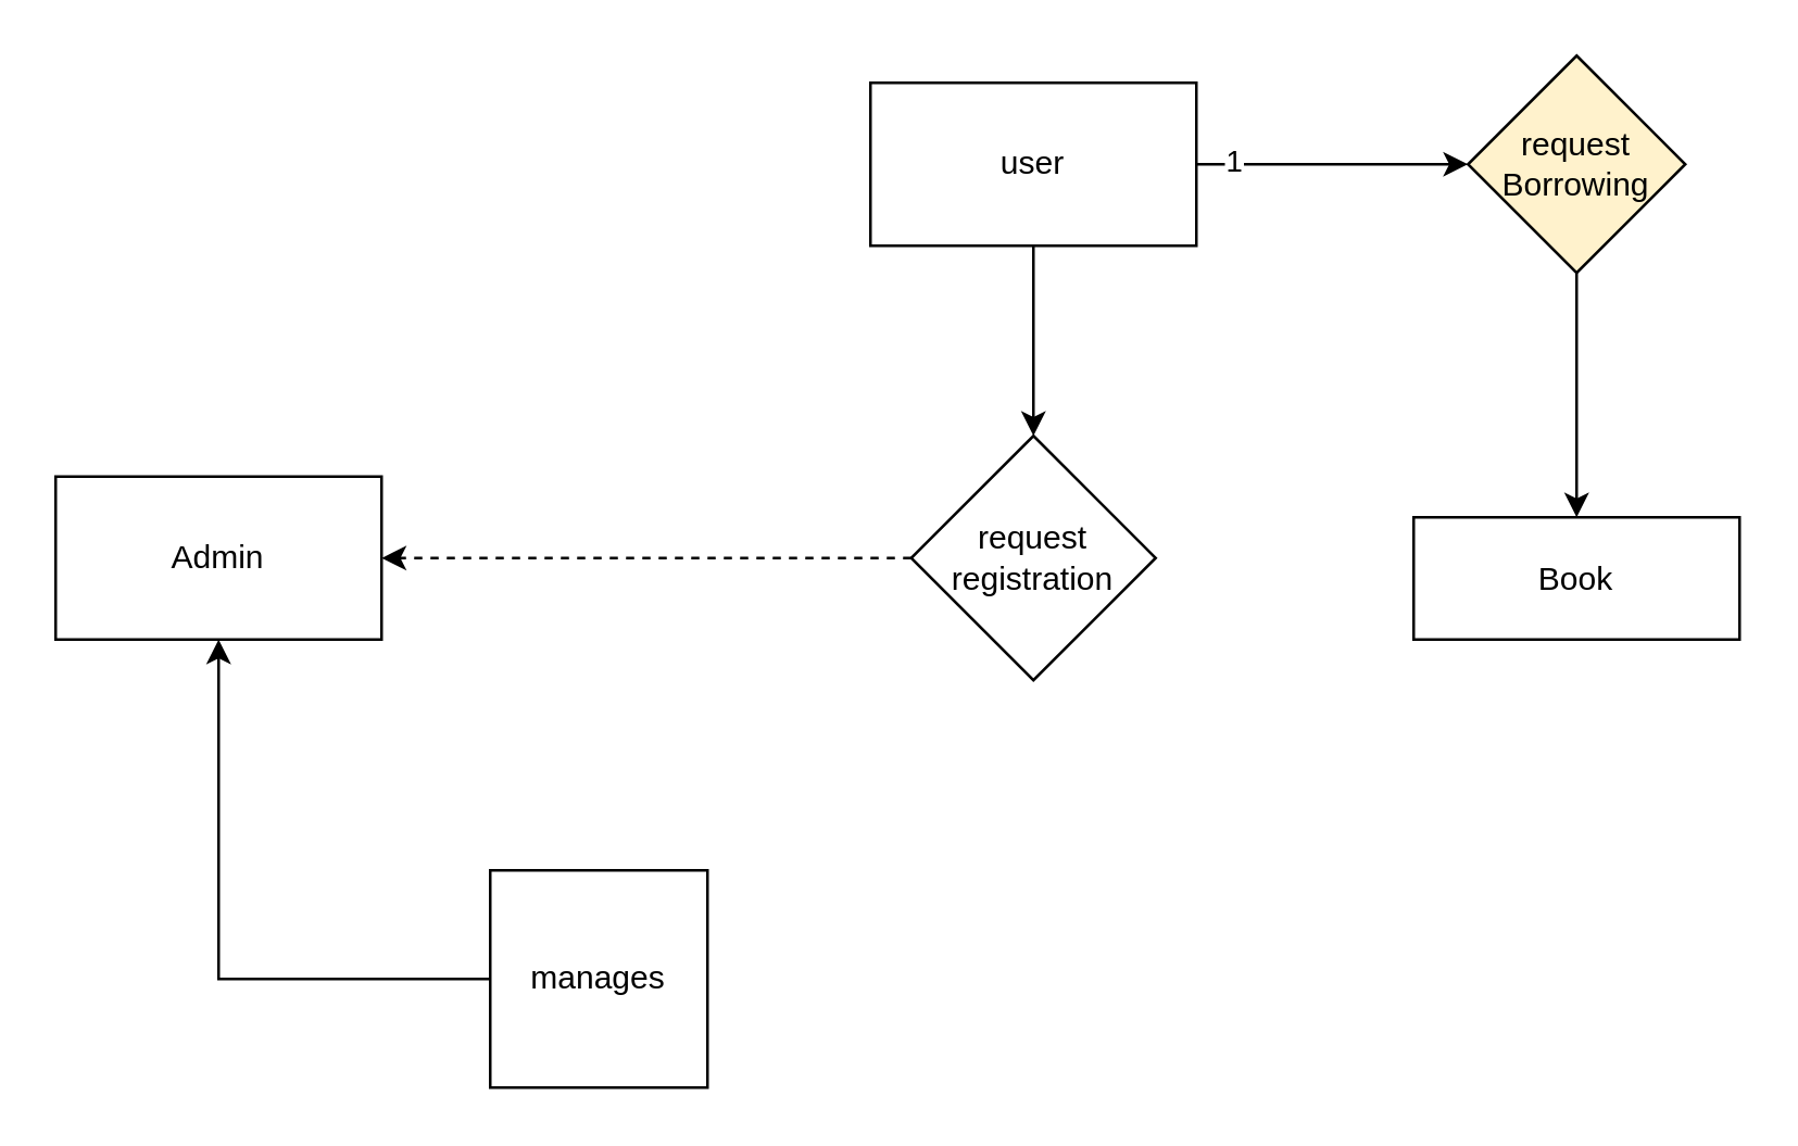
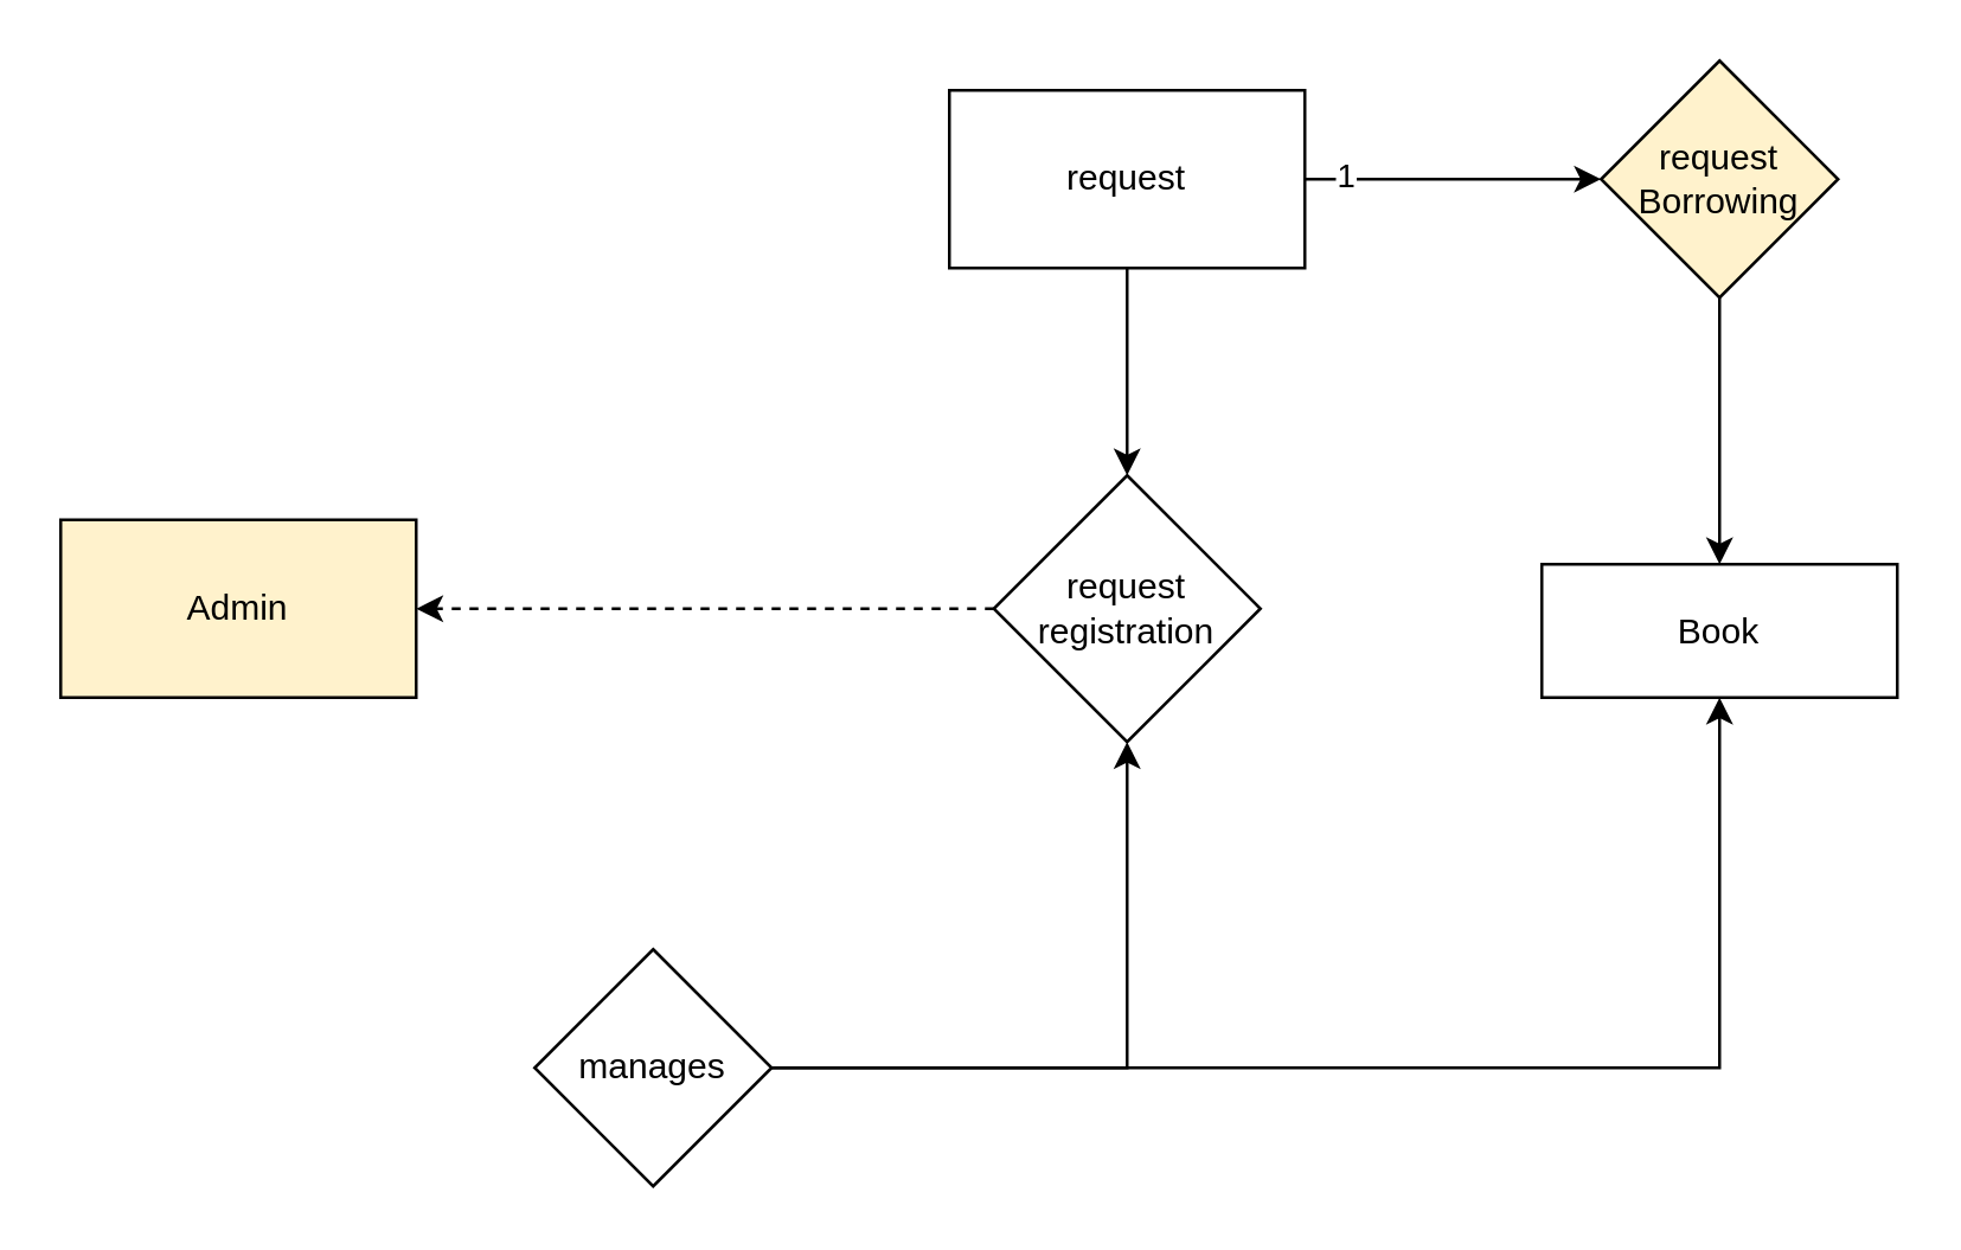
- <mxCell id="5" value="user" style="rounded=0;whiteSpace=wrap;html=1;" vertex="1" parent="1"><mxGeometry x="320" y="30" width="120" height="60" as="geometry" /></mxCell>
+ <mxCell id="5" value="request" style="rounded=0;whiteSpace=wrap;html=1;" vertex="1" parent="1"><mxGeometry x="320" y="30" width="120" height="60" as="geometry" /></mxCell>
- <mxCell id="8" value="Admin" style="whiteSpace=wrap;html=1;rounded=0;" vertex="1" parent="1"><mxGeometry x="20" y="175" width="120" height="60" as="geometry" /></mxCell>
+ <mxCell id="8" value="Admin" style="whiteSpace=wrap;html=1;rounded=0;fillColor=#fff2cc;" vertex="1" parent="1"><mxGeometry x="20" y="175" width="120" height="60" as="geometry" /></mxCell>
- <mxCell id="12" style="edgeStyle=orthogonalEdgeStyle;rounded=0;orthogonalLoop=1;jettySize=auto;html=1;" edge="1" parent="1" source="14" target="8"><mxGeometry relative="1" as="geometry" /></mxCell>
+ <mxCell id="12" style="edgeStyle=orthogonalEdgeStyle;rounded=0;orthogonalLoop=1;jettySize=auto;html=1;" edge="1" parent="1" source="14" target="7"><mxGeometry relative="1" as="geometry" /></mxCell>
- <mxCell id="14" value="manages" style="whiteSpace=wrap;html=1;rounded=0;" vertex="1" parent="1"><mxGeometry x="180" y="320" width="80" height="80" as="geometry" /></mxCell>
+ <mxCell id="14" value="manages" style="rhombus;whiteSpace=wrap;html=1;rounded=0;" vertex="1" parent="1"><mxGeometry x="180" y="320" width="80" height="80" as="geometry" /></mxCell>
+ <mxCell id="13" style="edgeStyle=orthogonalEdgeStyle;rounded=0;orthogonalLoop=1;jettySize=auto;html=1;" edge="1" parent="1" source="14" target="9"><mxGeometry relative="1" as="geometry" /></mxCell>
